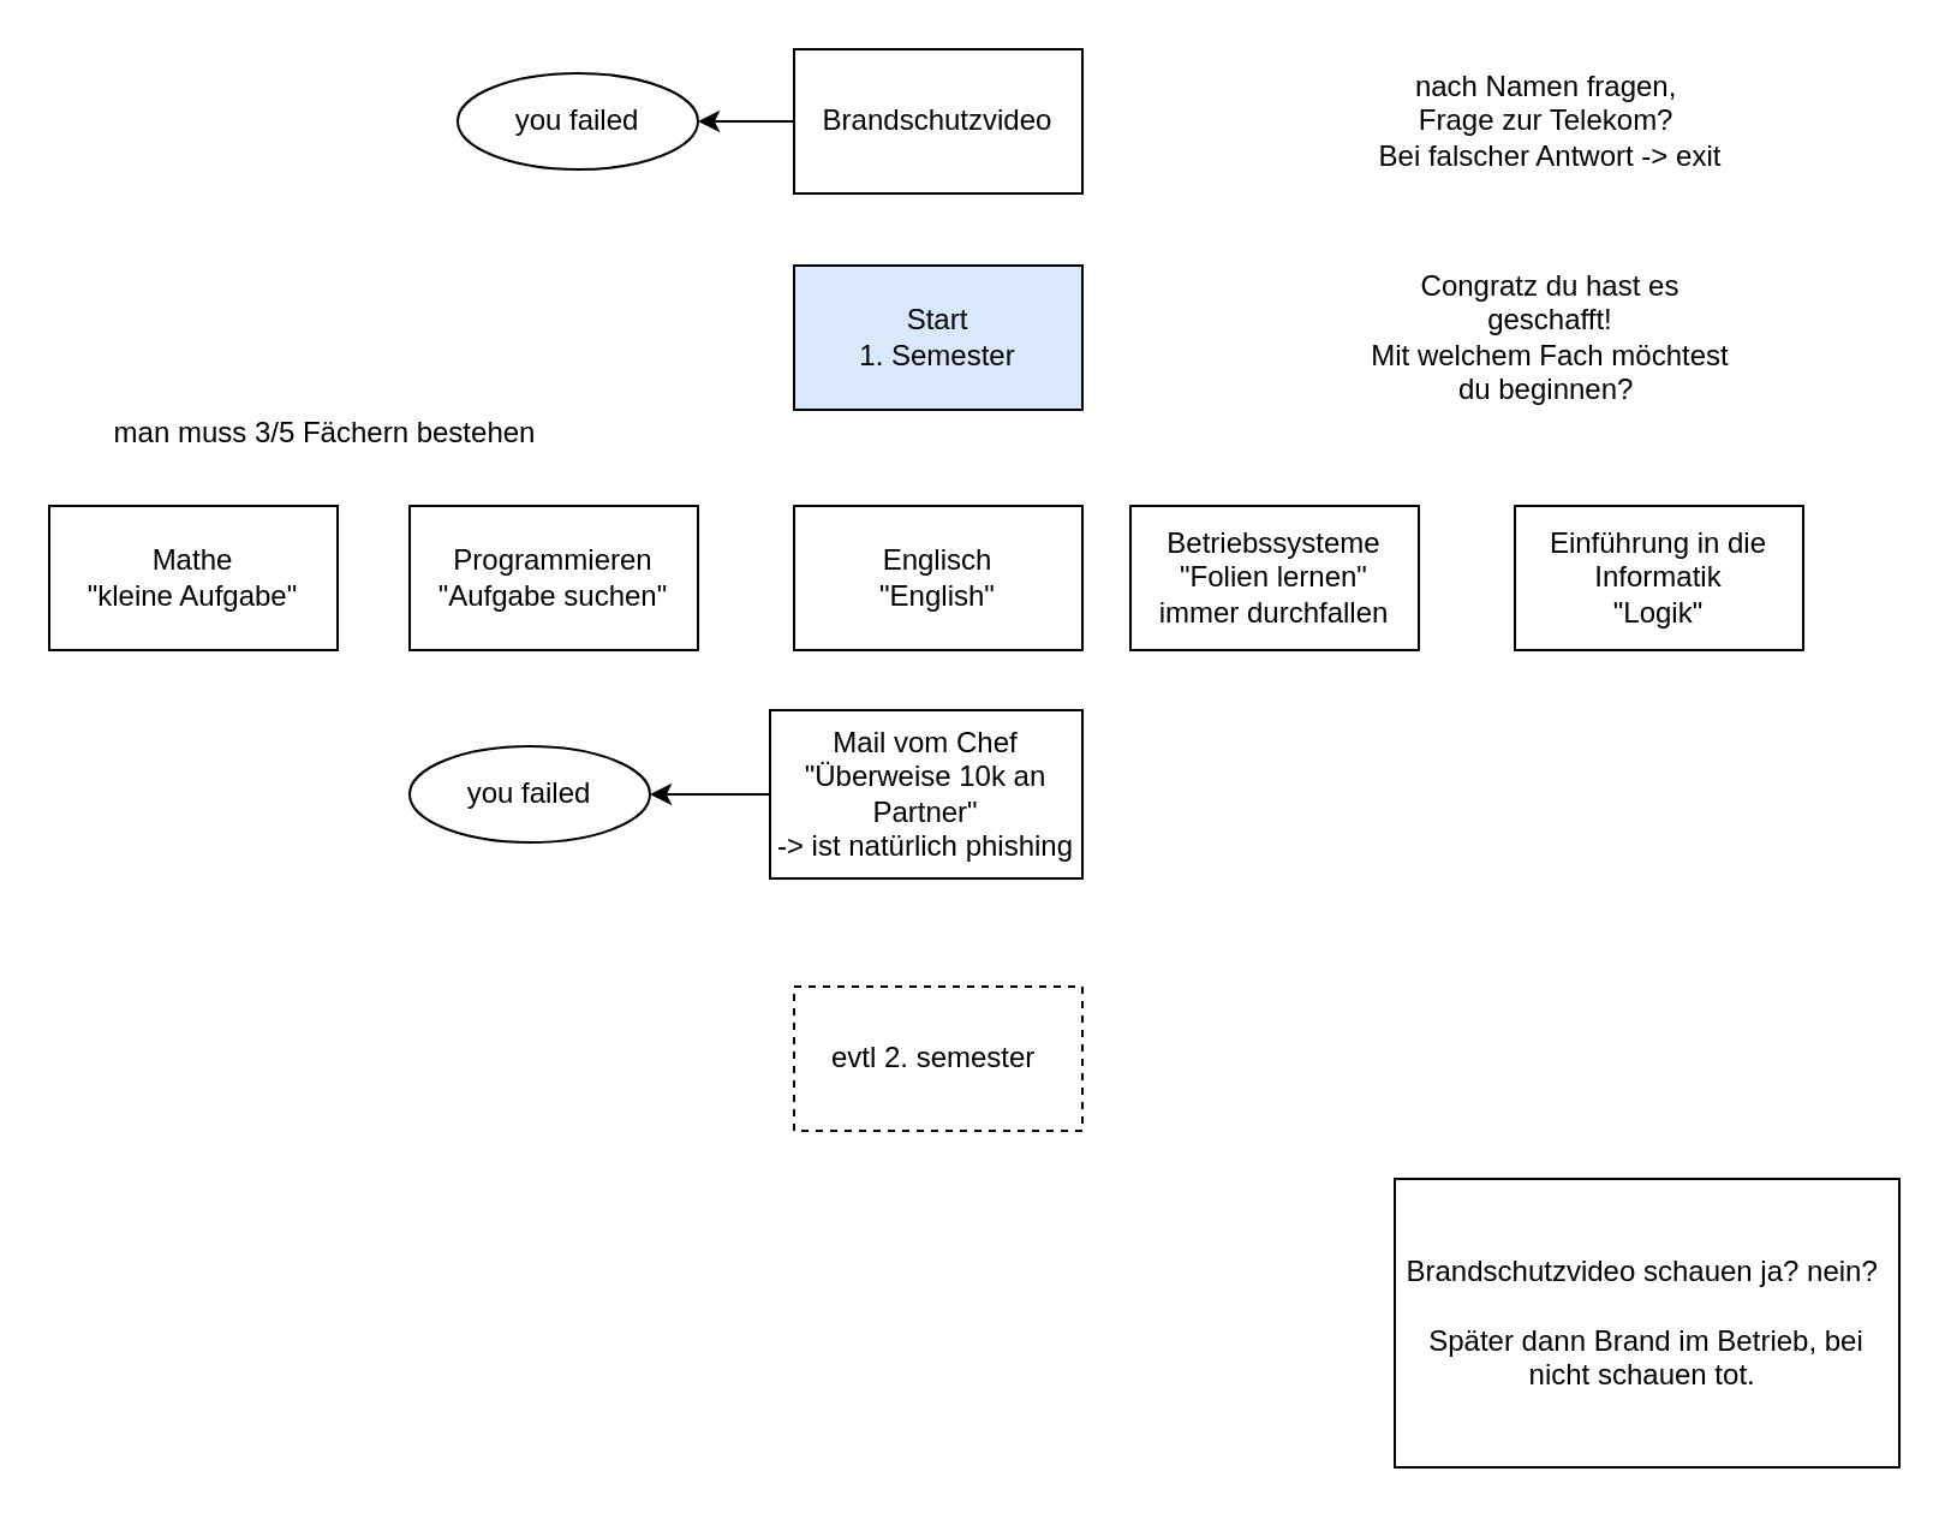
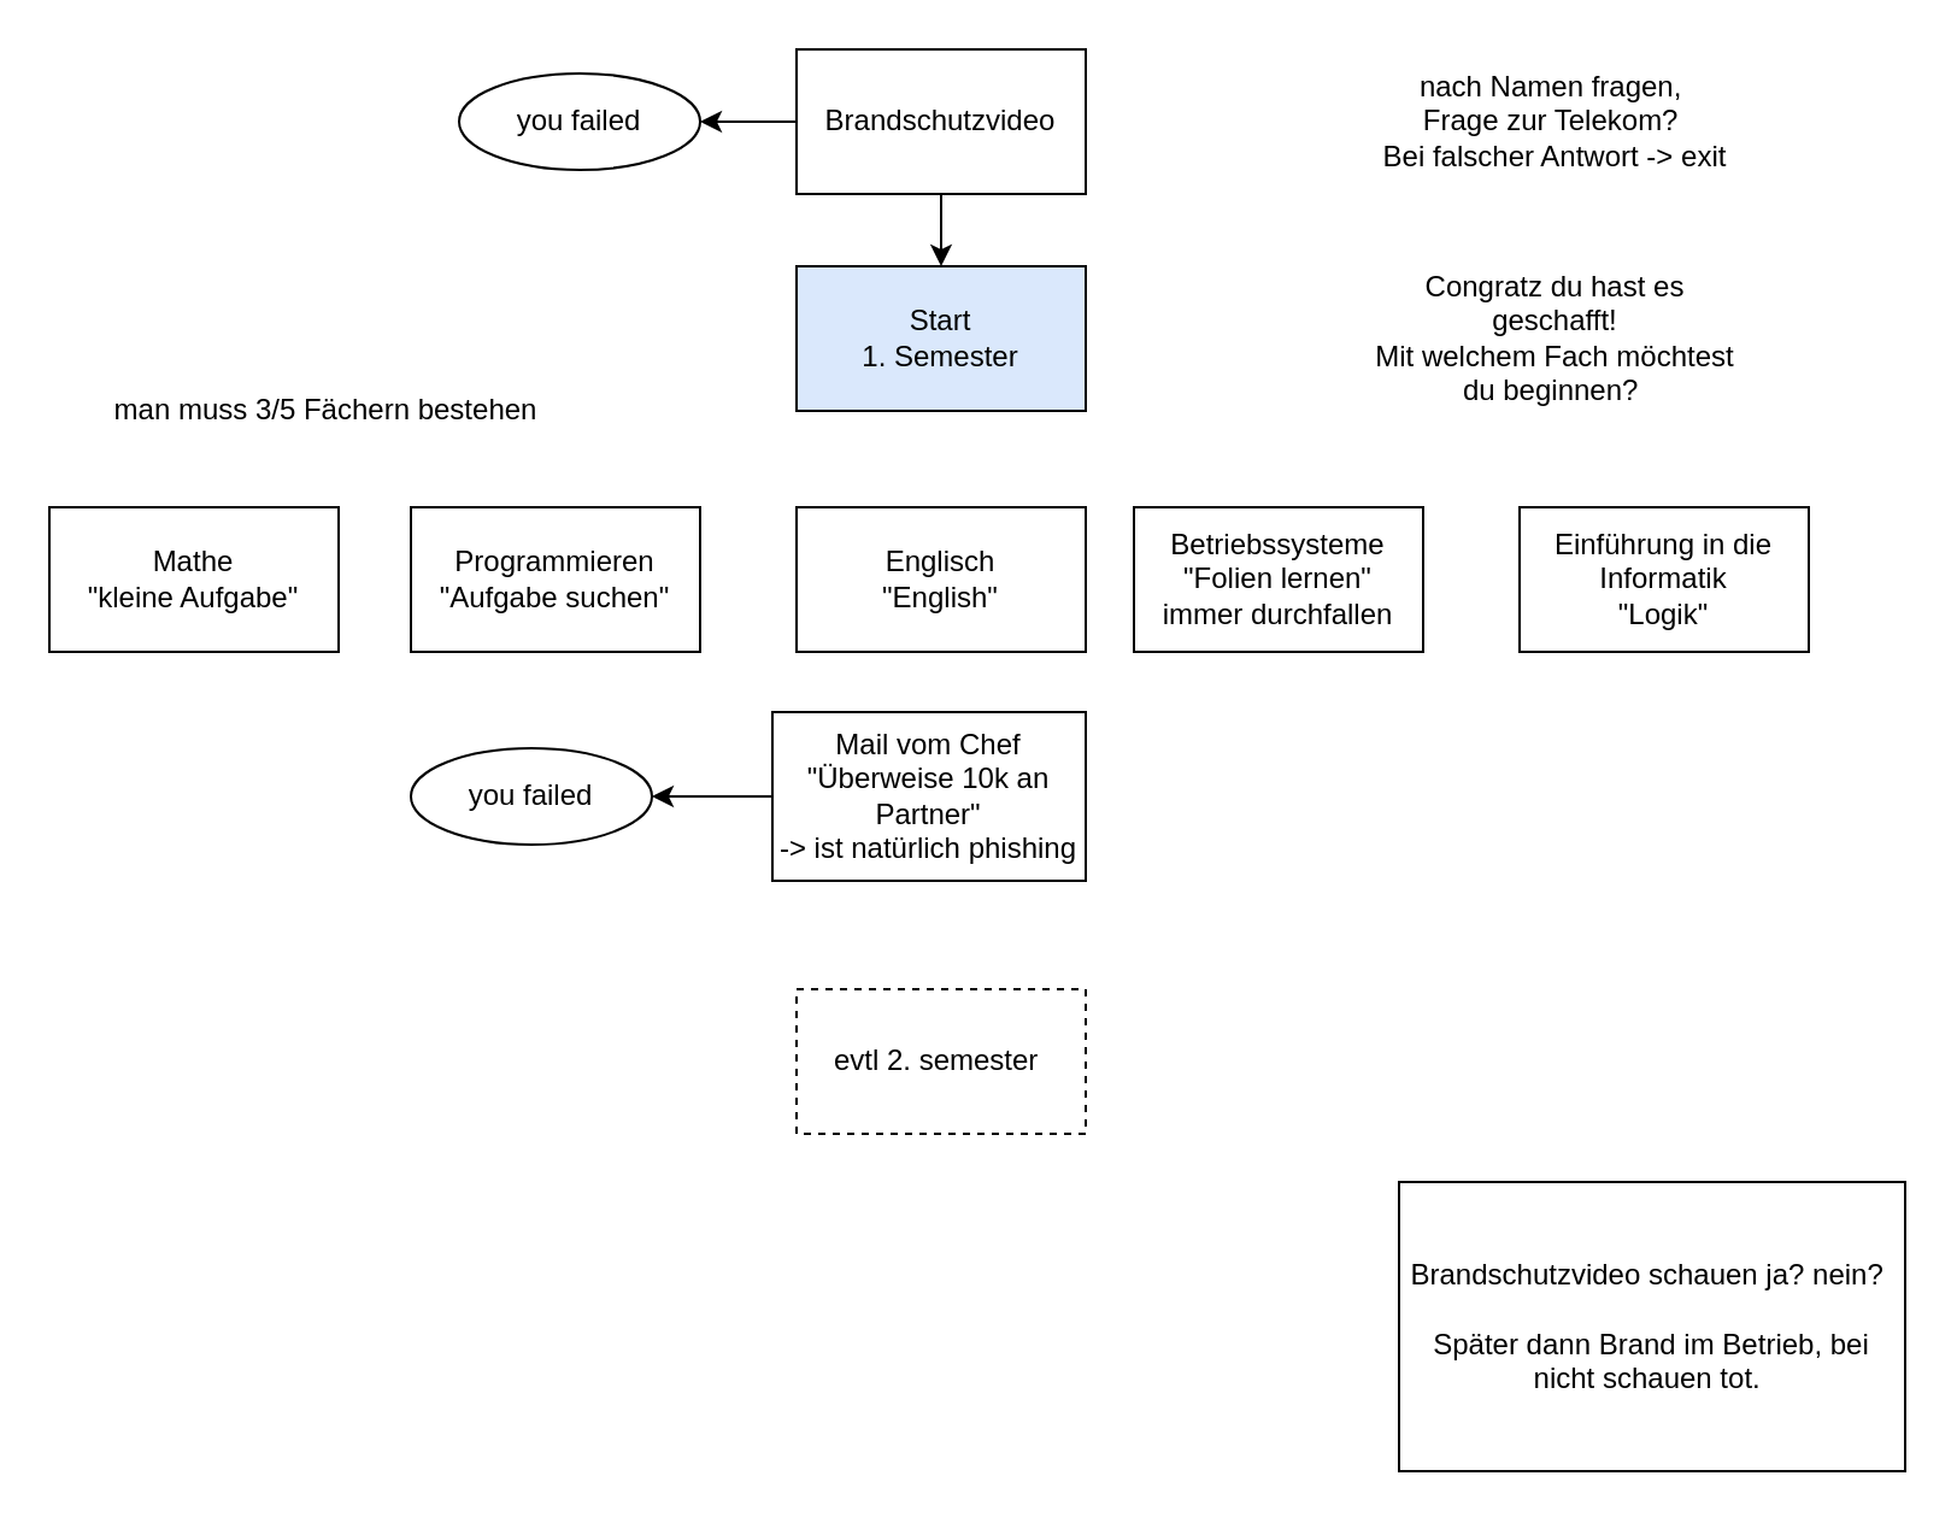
+ <mxCell id="3" value="" style="edgeStyle=orthogonalEdgeStyle;rounded=0;orthogonalLoop=1;jettySize=auto;html=1;" edge="1" parent="1" source="5" target="2"><mxGeometry relative="1" as="geometry" /></mxCell>
- <mxCell id="12" value="man muss 3/5 Fächern bestehen" style="text;html=1;strokeColor=none;fillColor=none;align=center;verticalAlign=middle;whiteSpace=wrap;rounded=0;" vertex="1" parent="1"><mxGeometry x="40" y="160" width="190" height="40" as="geometry" /></mxCell>
+ <mxCell id="12" value="man muss 3/5 Fächern bestehen" style="text;html=1;strokeColor=none;fillColor=none;align=center;verticalAlign=middle;whiteSpace=wrap;rounded=0;" vertex="1" parent="1"><mxGeometry x="40" y="150" width="190" height="40" as="geometry" /></mxCell>
